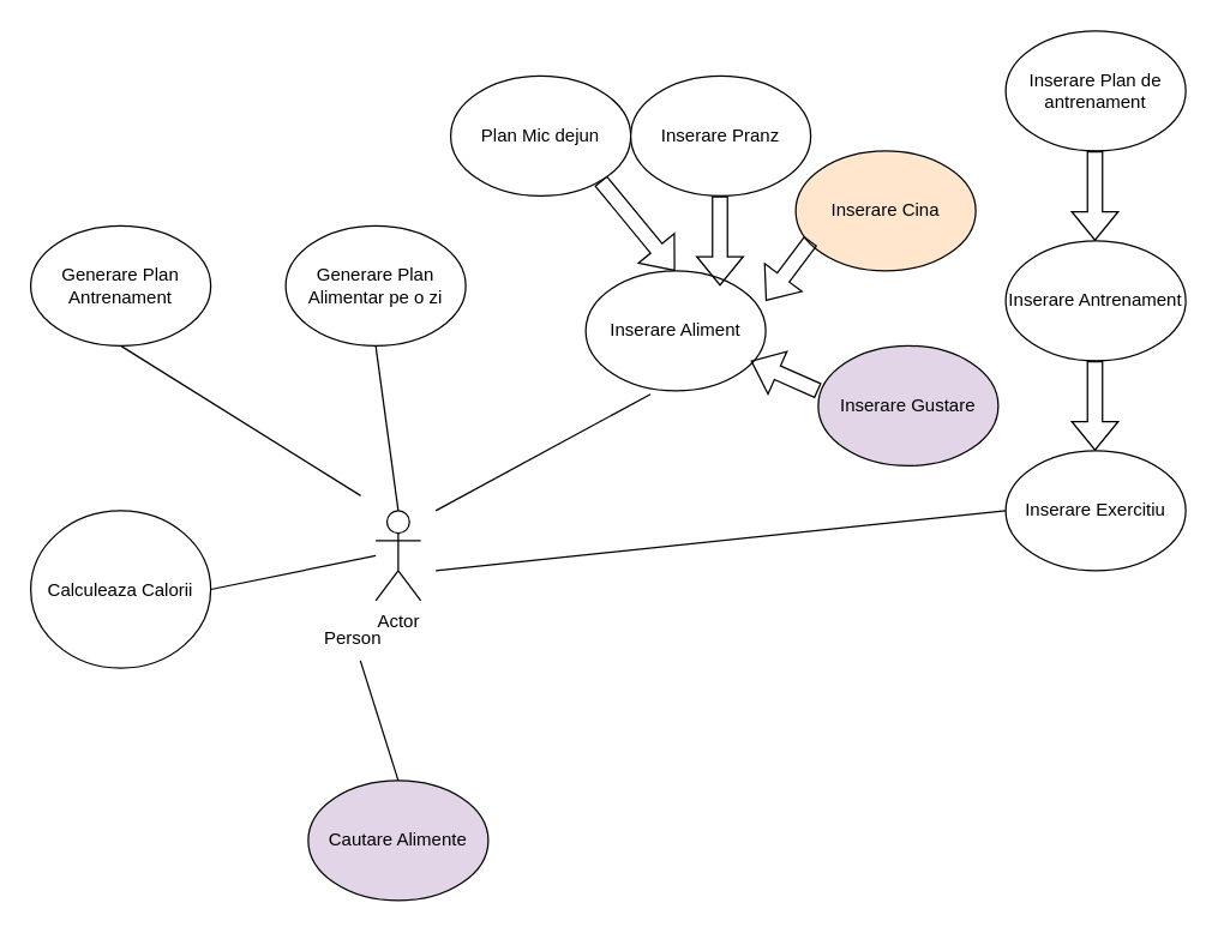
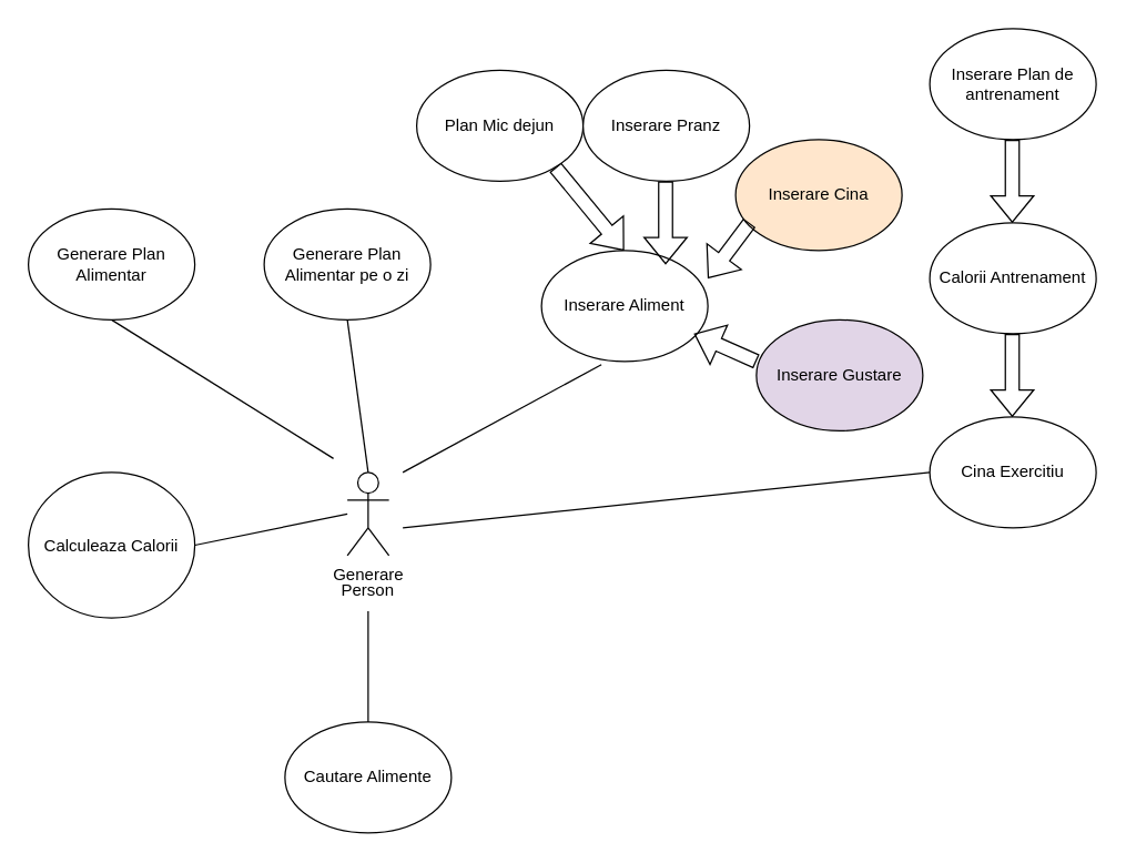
- <mxCell id="24" value="Generare Plan Antrenament" style="ellipse;whiteSpace=wrap;html=1;" vertex="1" parent="1"><mxGeometry x="20" y="150" width="120" height="80" as="geometry" /></mxCell>
+ <mxCell id="24" value="Generare Plan Alimentar" style="ellipse;whiteSpace=wrap;html=1;" vertex="1" parent="1"><mxGeometry x="20" y="150" width="120" height="80" as="geometry" /></mxCell>
- <mxCell id="13" value="Inserare Antrenament" style="ellipse;whiteSpace=wrap;html=1;" vertex="1" parent="1"><mxGeometry x="670" y="160" width="120" height="80" as="geometry" /></mxCell>
+ <mxCell id="13" value="Calorii Antrenament" style="ellipse;whiteSpace=wrap;html=1;" vertex="1" parent="1"><mxGeometry x="670" y="160" width="120" height="80" as="geometry" /></mxCell>
- <mxCell id="12" value="Inserare Exercitiu" style="ellipse;whiteSpace=wrap;html=1;" vertex="1" parent="1"><mxGeometry x="670" y="300" width="120" height="80" as="geometry" /></mxCell>
+ <mxCell id="12" value="Cina Exercitiu" style="ellipse;whiteSpace=wrap;html=1;" vertex="1" parent="1"><mxGeometry x="670" y="300" width="120" height="80" as="geometry" /></mxCell>
- <mxCell id="2" value="Actor" style="shape=umlActor;verticalLabelPosition=bottom;verticalAlign=top;outlineConnect=0;html=1;" parent="1" vertex="1"><mxGeometry x="250" y="340" width="30" height="60" as="geometry" /></mxCell>
+ <mxCell id="2" value="Generare" style="shape=umlActor;verticalLabelPosition=bottom;verticalAlign=top;outlineConnect=0;html=1;" parent="1" vertex="1"><mxGeometry x="250" y="340" width="30" height="60" as="geometry" /></mxCell>
- <mxCell id="3" value="Person" style="text;html=1;strokeColor=none;fillColor=none;align=center;verticalAlign=middle;whiteSpace=wrap;rounded=0;" parent="1" vertex="1"><mxGeometry x="205" y="410" width="60" height="30" as="geometry" /></mxCell>
+ <mxCell id="3" value="Person" style="text;html=1;strokeColor=none;fillColor=none;align=center;verticalAlign=middle;whiteSpace=wrap;rounded=0;" parent="1" vertex="1"><mxGeometry x="235" y="410" width="60" height="30" as="geometry" /></mxCell>
- <mxCell id="27" value="Cautare Alimente" style="ellipse;whiteSpace=wrap;html=1;fillColor=#e1d5e7;" vertex="1" parent="1"><mxGeometry x="205" y="520" width="120" height="80" as="geometry" /></mxCell>
+ <mxCell id="27" value="Cautare Alimente" style="ellipse;whiteSpace=wrap;html=1;" vertex="1" parent="1"><mxGeometry x="205" y="520" width="120" height="80" as="geometry" /></mxCell>
